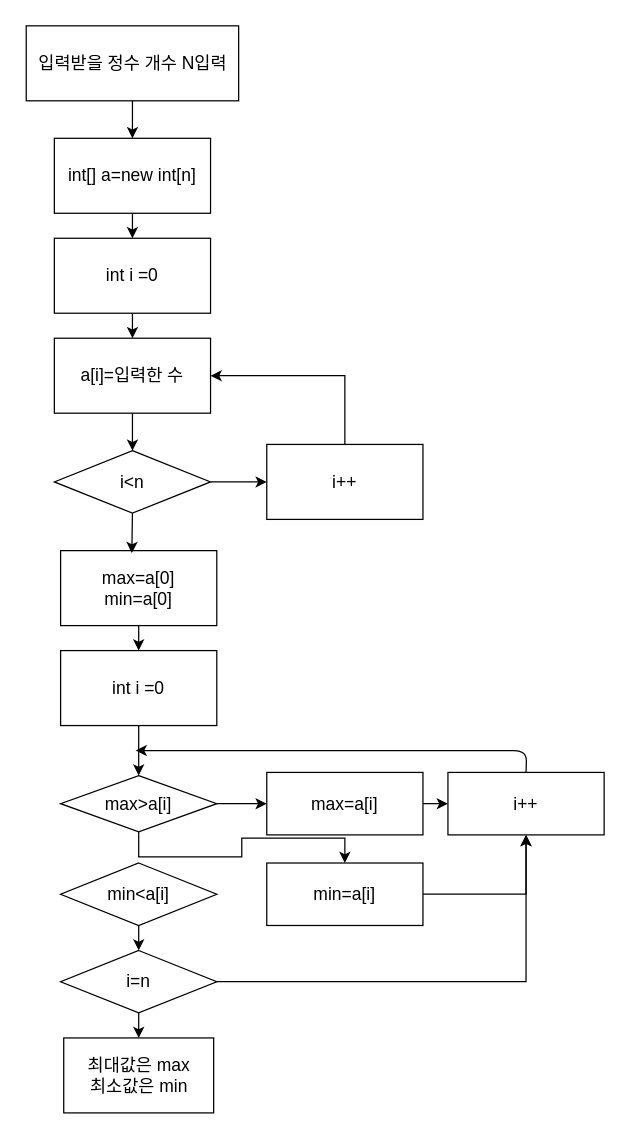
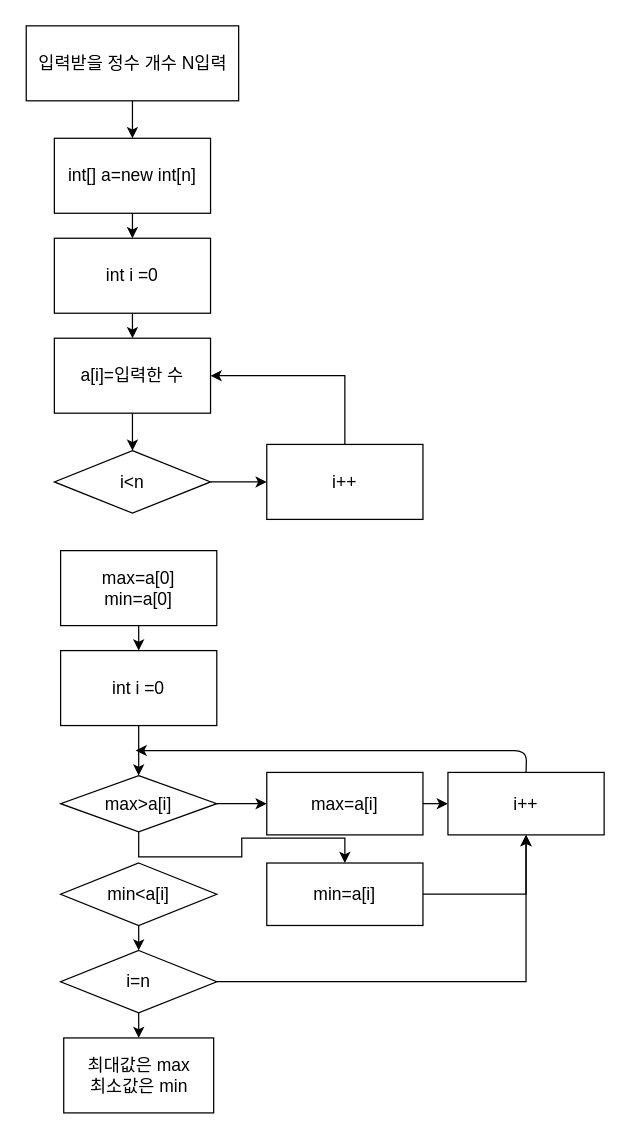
- <mxCell id="25" style="edgeStyle=orthogonalEdgeStyle;rounded=0;orthogonalLoop=1;jettySize=auto;html=1;exitX=0.5;exitY=1;exitDx=0;exitDy=0;entryX=0.456;entryY=0.033;entryDx=0;entryDy=0;entryPerimeter=0;fontSize=14;" edge="1" parent="1" source="27" target="7"><mxGeometry relative="1" as="geometry" /></mxCell>
